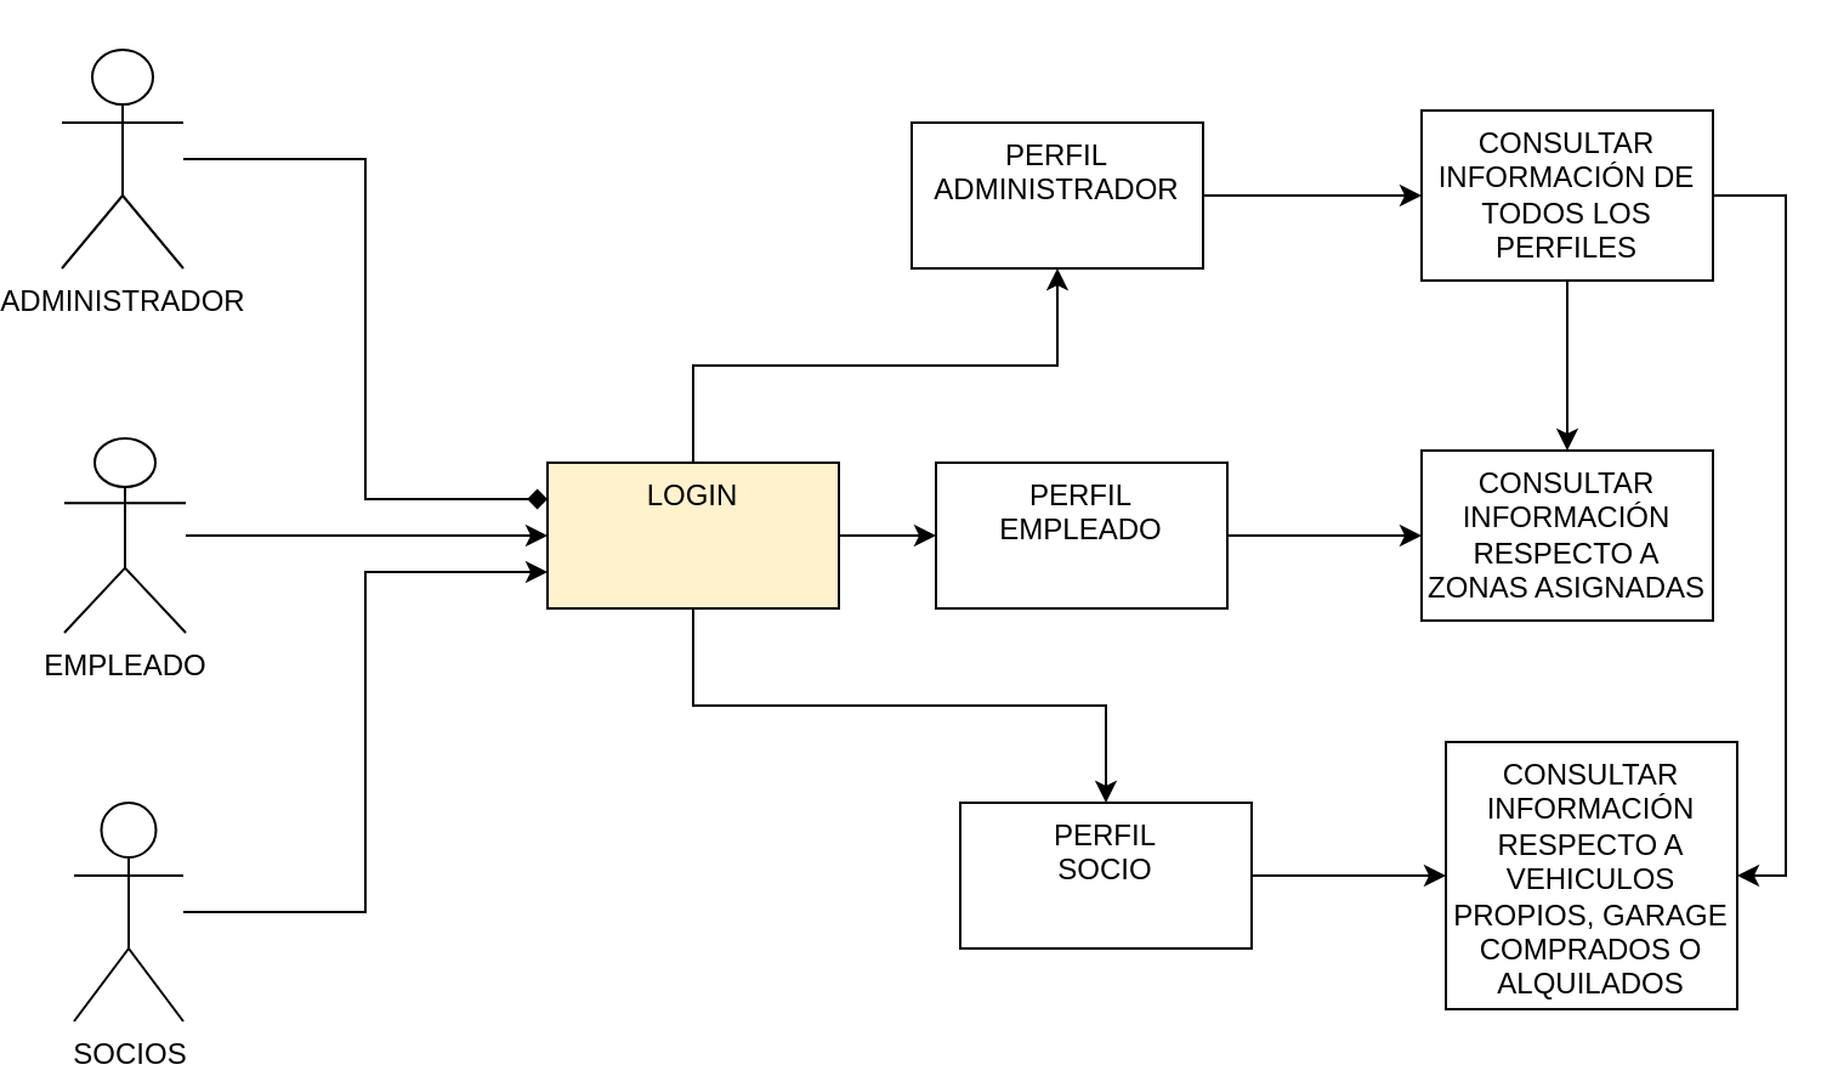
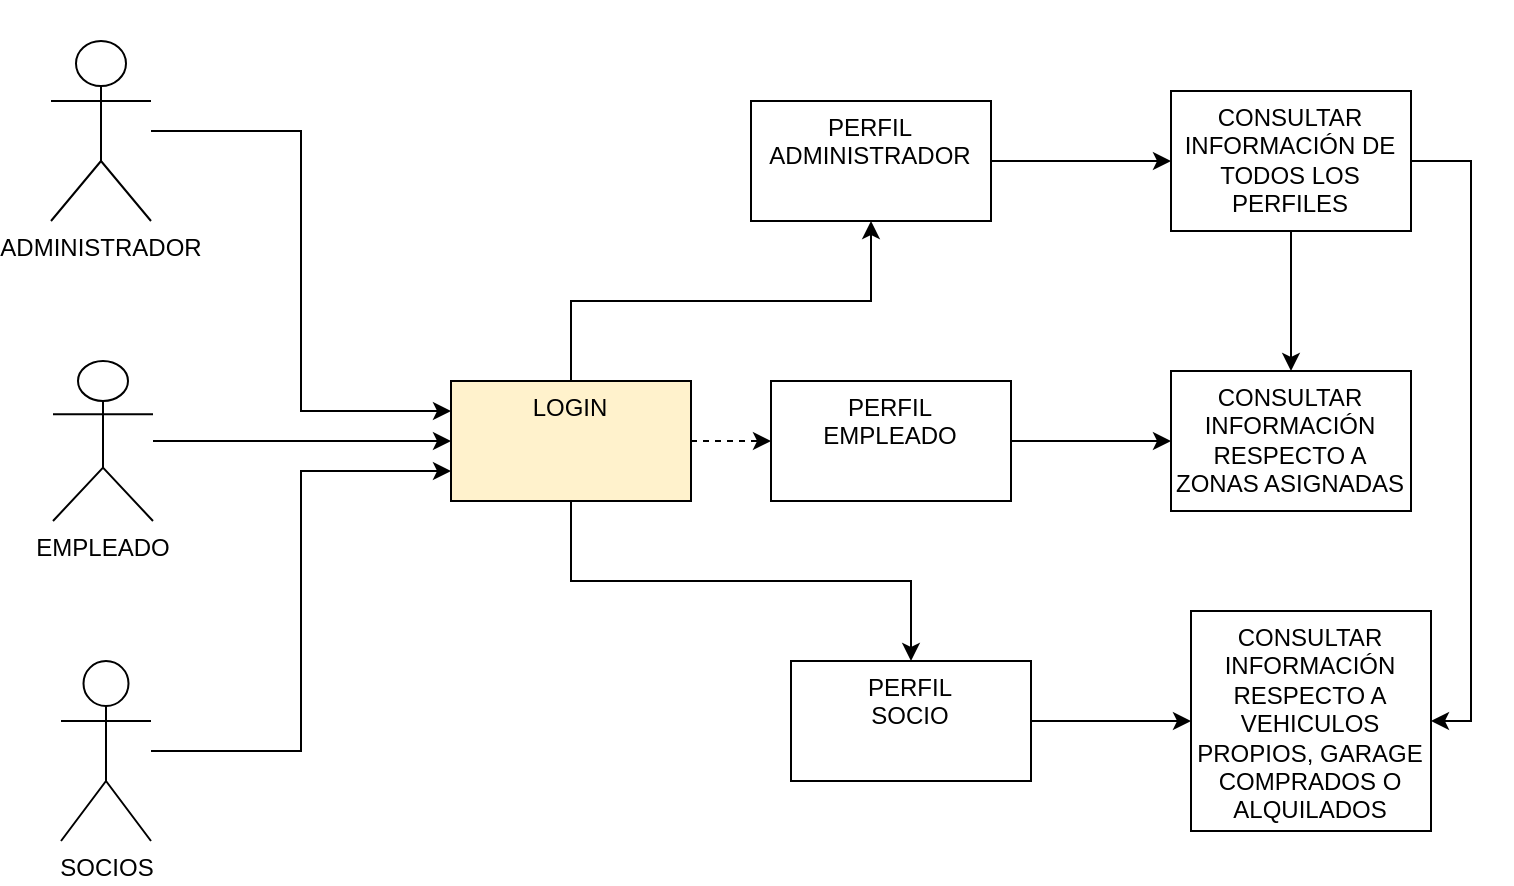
- <mxCell id="2" value="" style="edgeStyle=orthogonalEdgeStyle;rounded=0;orthogonalLoop=1;jettySize=auto;html=1;entryX=0;entryY=0.25;entryDx=0;entryDy=0;endArrow=diamond;" edge="1" parent="1" source="3" target="11"><mxGeometry relative="1" as="geometry" /></mxCell>
+ <mxCell id="2" value="" style="edgeStyle=orthogonalEdgeStyle;rounded=0;orthogonalLoop=1;jettySize=auto;html=1;entryX=0;entryY=0.25;entryDx=0;entryDy=0;" edge="1" parent="1" source="3" target="11"><mxGeometry relative="1" as="geometry" /></mxCell>
- <mxCell id="9" value="" style="edgeStyle=orthogonalEdgeStyle;rounded=0;orthogonalLoop=1;jettySize=auto;html=1;" edge="1" parent="1" source="11" target="15"><mxGeometry relative="1" as="geometry" /></mxCell>
+ <mxCell id="9" value="" style="edgeStyle=orthogonalEdgeStyle;rounded=0;orthogonalLoop=1;jettySize=auto;html=1;dashed=1;" edge="1" parent="1" source="11" target="15"><mxGeometry relative="1" as="geometry" /></mxCell>
